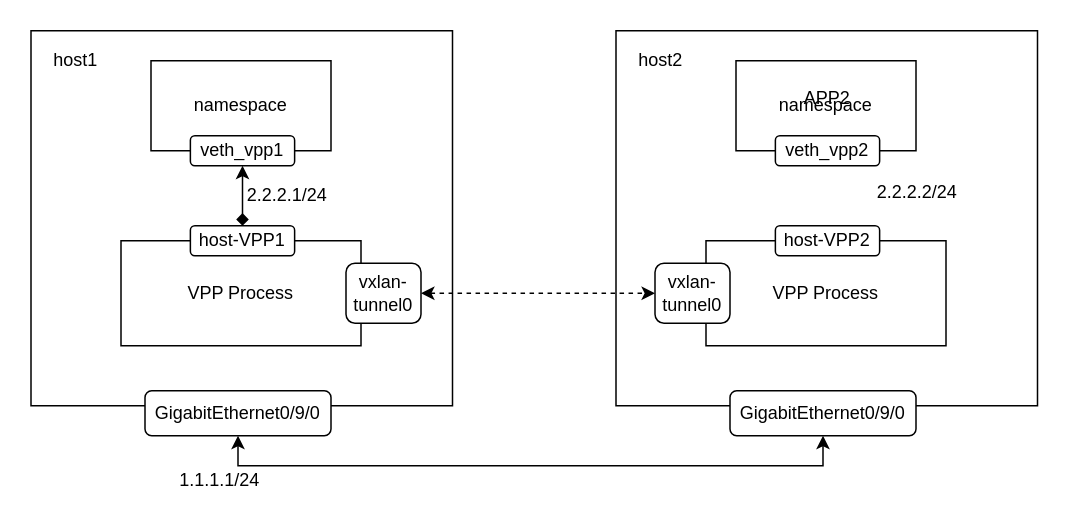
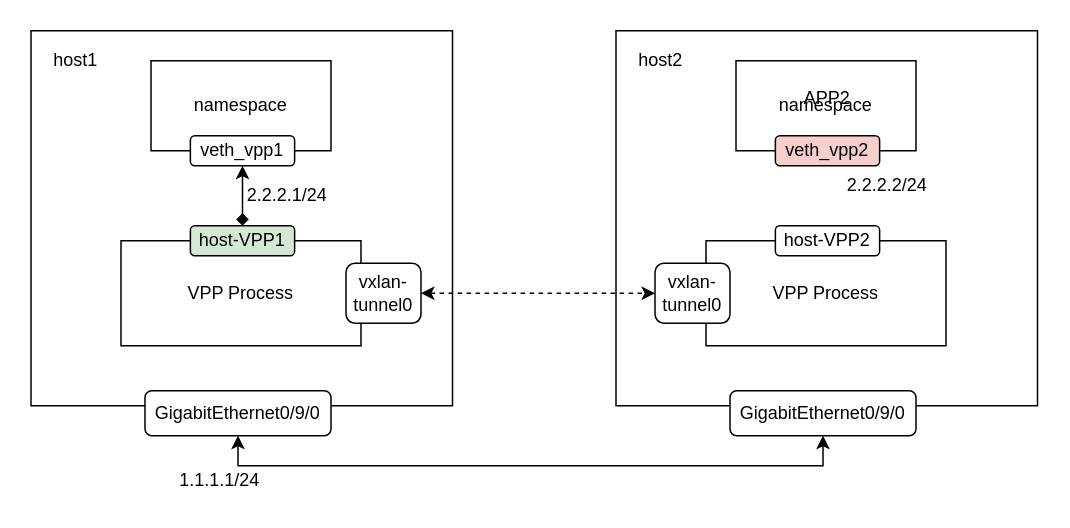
- <mxCell id="18" value="veth_vpp2" style="rounded=1;whiteSpace=wrap;html=1;" parent="1" vertex="1"><mxGeometry x="516.25" y="90" width="69.5" height="20" as="geometry" /></mxCell>
+ <mxCell id="18" value="veth_vpp2" style="rounded=1;whiteSpace=wrap;html=1;fillColor=#f8cecc;" parent="1" vertex="1"><mxGeometry x="516.25" y="90" width="69.5" height="20" as="geometry" /></mxCell>
- <mxCell id="25" value="2.2.2.2/24" style="text;html=1;strokeColor=none;fillColor=none;align=center;verticalAlign=middle;whiteSpace=wrap;rounded=0;" parent="1" vertex="1"><mxGeometry x="591" y="118" width="40" height="20" as="geometry" /></mxCell>
+ <mxCell id="25" value="2.2.2.2/24" style="text;html=1;strokeColor=none;fillColor=none;align=center;verticalAlign=middle;whiteSpace=wrap;rounded=0;" parent="1" vertex="1"><mxGeometry x="571" y="113" width="40" height="20" as="geometry" /></mxCell>
- <mxCell id="10" value="host-VPP1" style="rounded=1;whiteSpace=wrap;html=1;" parent="2" vertex="1"><mxGeometry x="106.25" y="130" width="69.5" height="20" as="geometry" /></mxCell>
+ <mxCell id="10" value="host-VPP1" style="rounded=1;whiteSpace=wrap;html=1;fillColor=#d5e8d4;" parent="2" vertex="1"><mxGeometry x="106.25" y="130" width="69.5" height="20" as="geometry" /></mxCell>
